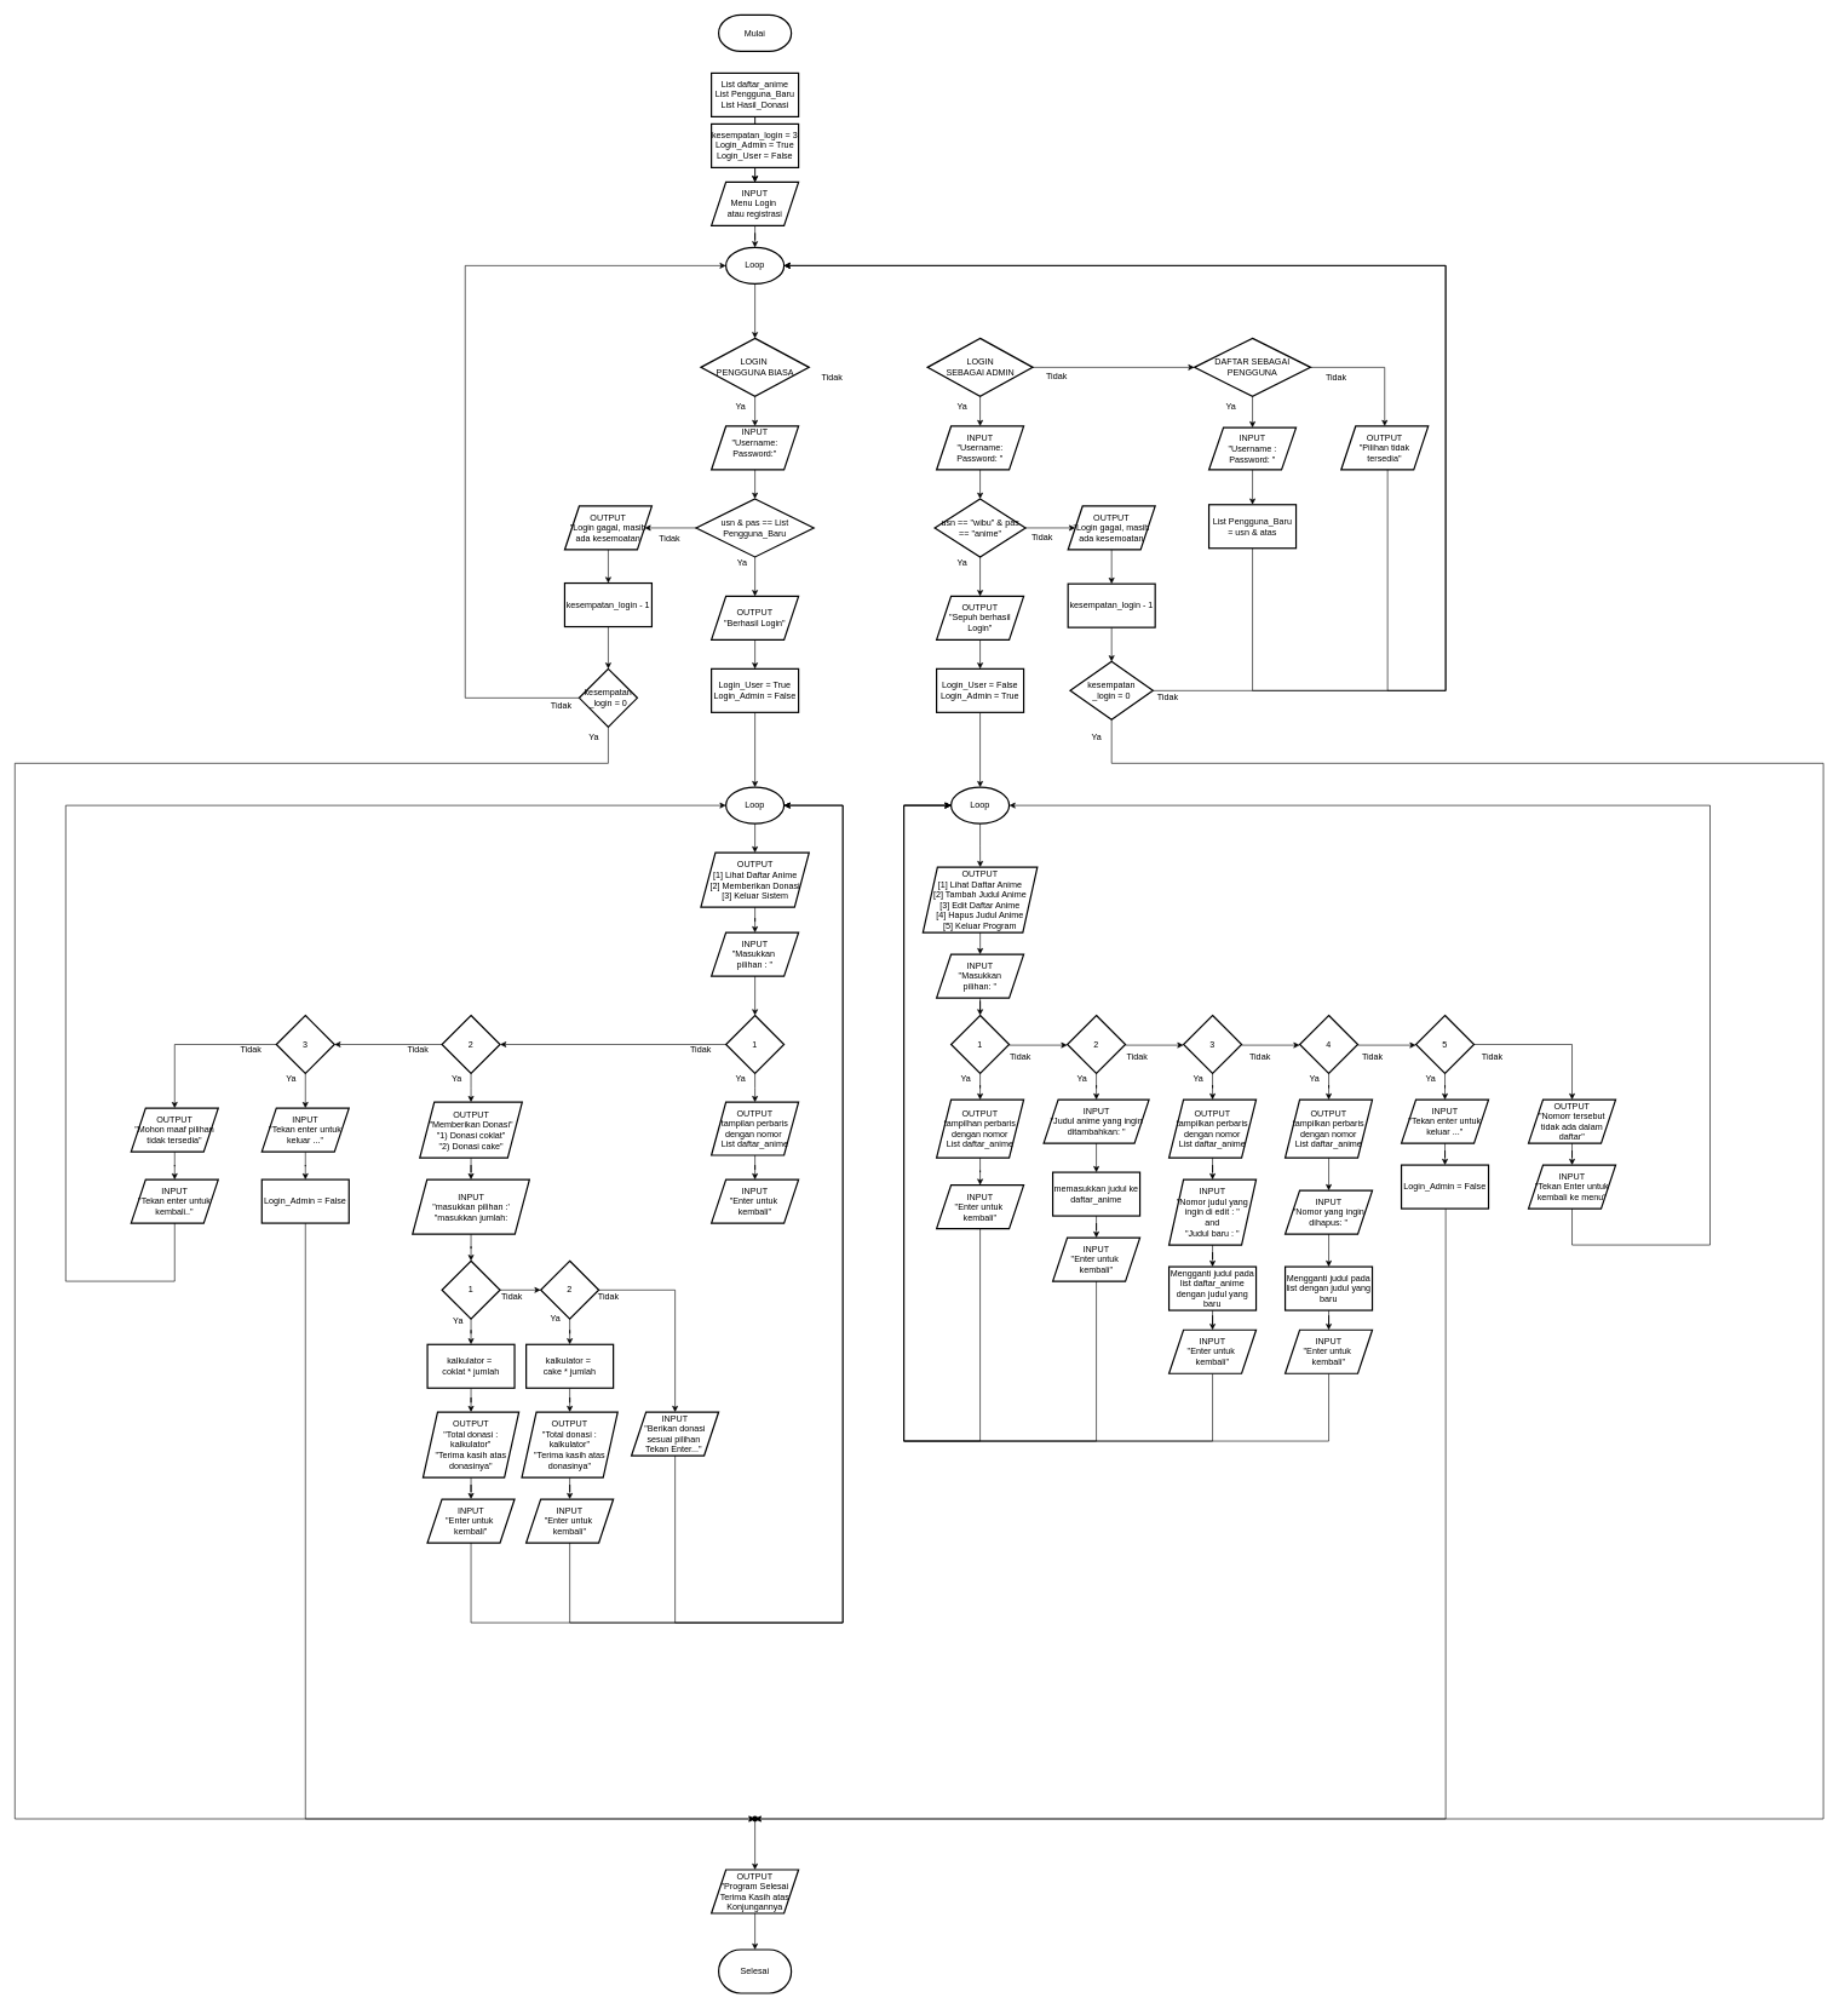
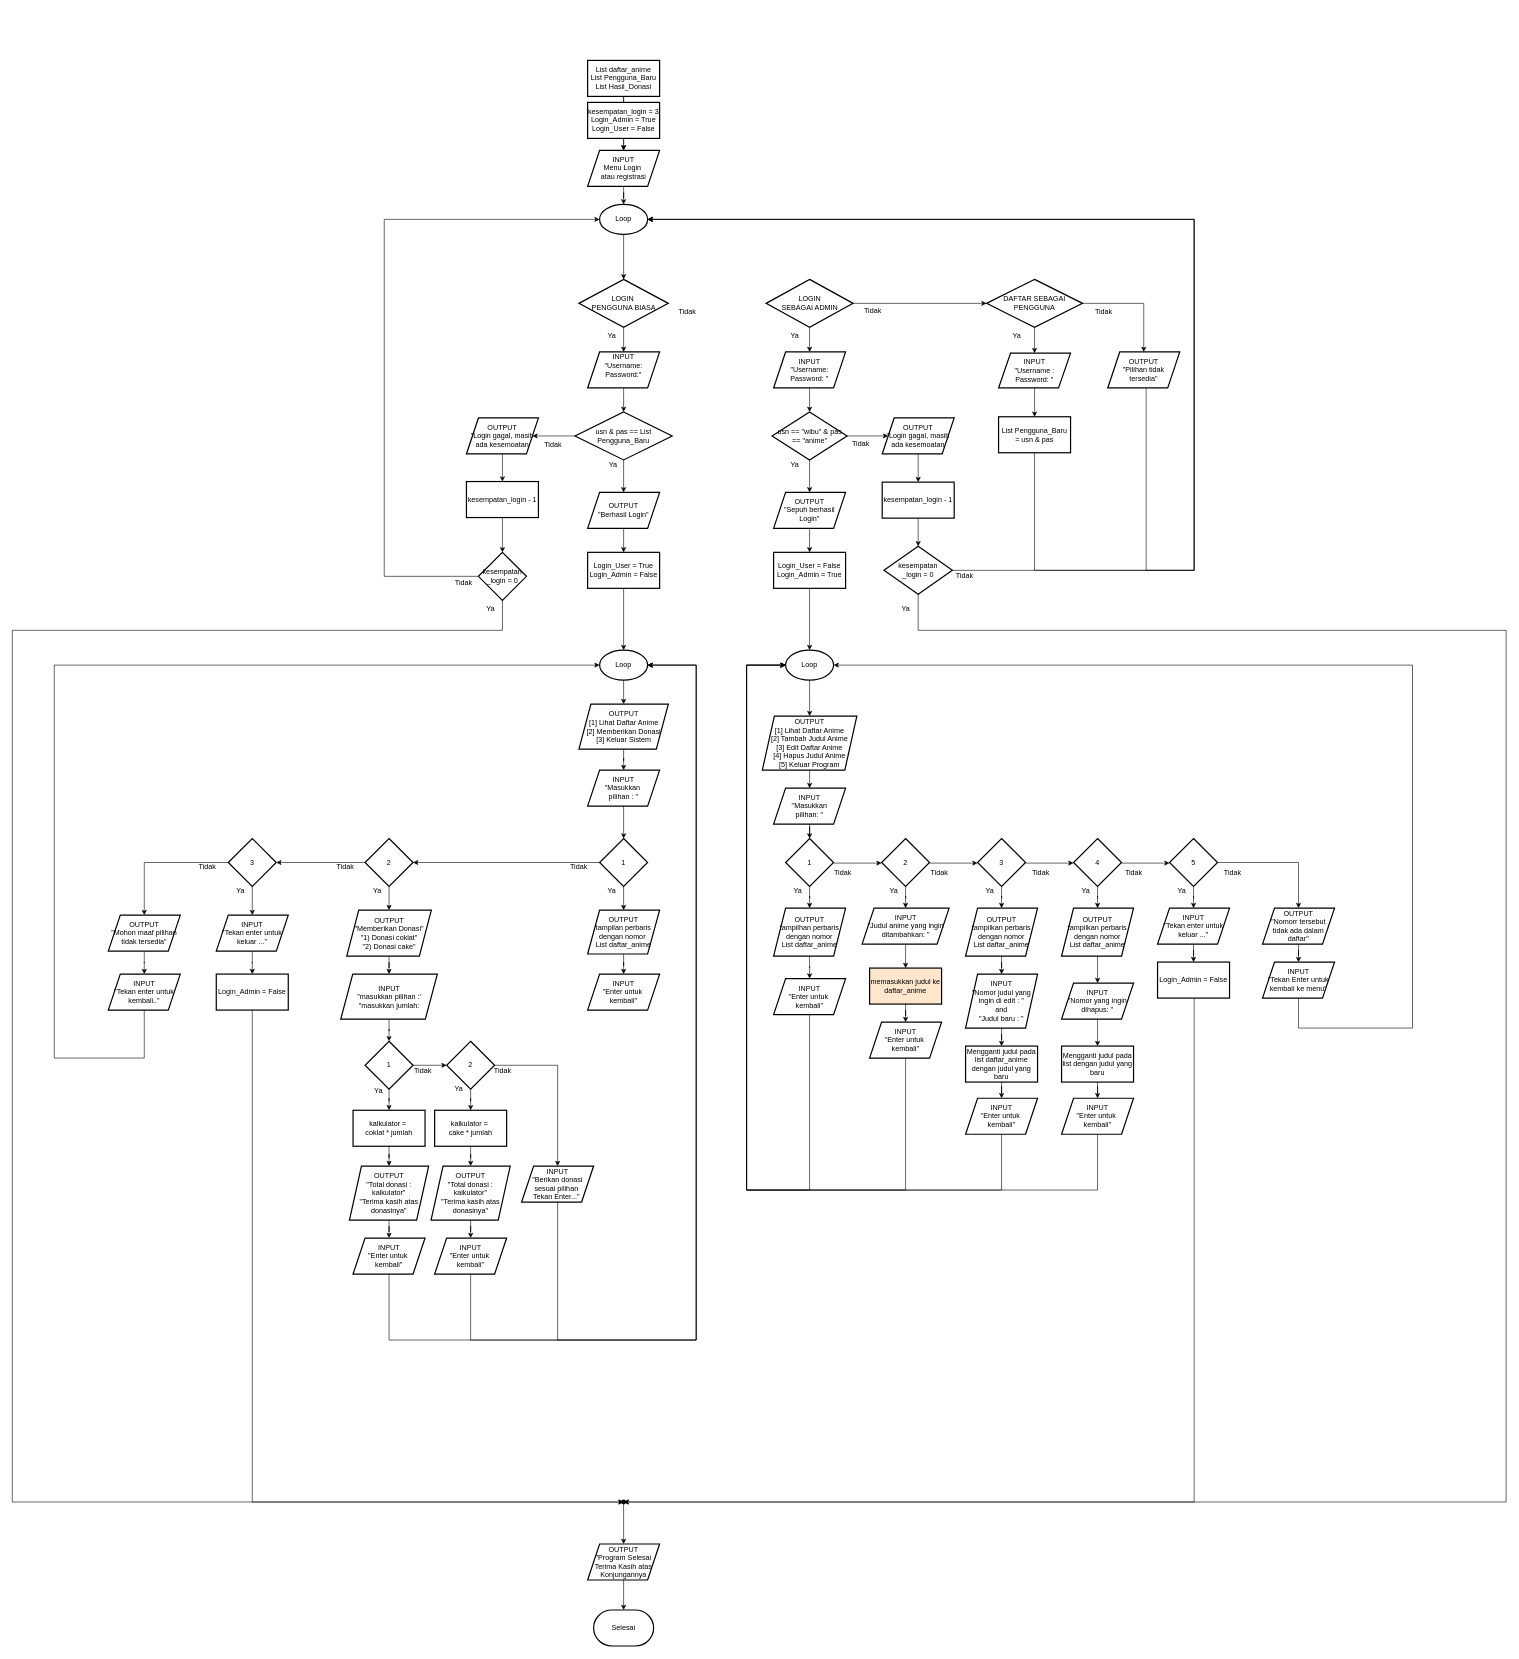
- <mxCell id="2" value="Mulai" style="strokeWidth=2;html=1;shape=mxgraph.flowchart.terminator;whiteSpace=wrap;" parent="1" vertex="1"><mxGeometry x="989" y="20" width="100" height="50" as="geometry" /></mxCell>
- <mxCell id="45" value="List Pengguna_Baru = usn &amp;amp; atas" style="whiteSpace=wrap;html=1;strokeWidth=2;" vertex="1" parent="1"><mxGeometry x="1664" y="694" width="120" height="60" as="geometry" /></mxCell>
+ <mxCell id="45" value="List Pengguna_Baru = usn &amp;amp; pas" style="whiteSpace=wrap;html=1;strokeWidth=2;" vertex="1" parent="1"><mxGeometry x="1664" y="694" width="120" height="60" as="geometry" /></mxCell>
- <mxCell id="95" value="memasukkan judul ke daftar_anime" style="whiteSpace=wrap;html=1;strokeWidth=2;" vertex="1" parent="1"><mxGeometry x="1449" y="1613" width="120" height="60" as="geometry" /></mxCell>
+ <mxCell id="95" value="memasukkan judul ke daftar_anime" style="whiteSpace=wrap;html=1;strokeWidth=2;fillColor=#ffe6cc;" vertex="1" parent="1"><mxGeometry x="1449" y="1613" width="120" height="60" as="geometry" /></mxCell>
